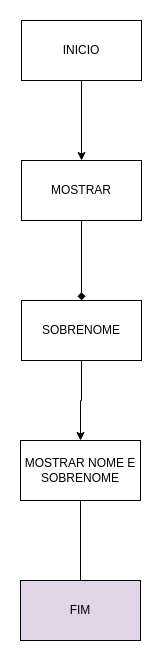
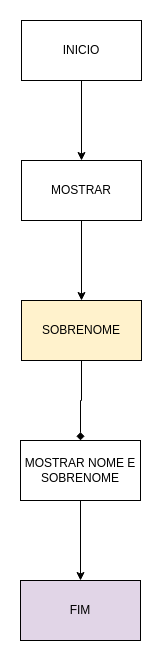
- <mxCell id="4" value="" style="edgeStyle=orthogonalEdgeStyle;rounded=0;orthogonalLoop=1;jettySize=auto;html=1;endArrow=diamond;" edge="1" parent="1" source="5" target="7"><mxGeometry relative="1" as="geometry" /></mxCell>
+ <mxCell id="4" value="" style="edgeStyle=orthogonalEdgeStyle;rounded=0;orthogonalLoop=1;jettySize=auto;html=1;" edge="1" parent="1" source="5" target="7"><mxGeometry relative="1" as="geometry" /></mxCell>
- <mxCell id="7" value="SOBRENOME" style="whiteSpace=wrap;html=1;rounded=0;" vertex="1" parent="1"><mxGeometry x="21" y="300" width="120" height="60" as="geometry" /></mxCell>
+ <mxCell id="7" value="SOBRENOME" style="whiteSpace=wrap;html=1;rounded=0;fillColor=#fff2cc;" vertex="1" parent="1"><mxGeometry x="21" y="300" width="120" height="60" as="geometry" /></mxCell>
- <mxCell id="6" value="" style="edgeStyle=orthogonalEdgeStyle;rounded=0;orthogonalLoop=1;jettySize=auto;html=1;" edge="1" parent="1" source="7" target="9"><mxGeometry relative="1" as="geometry" /></mxCell>
+ <mxCell id="6" value="" style="edgeStyle=orthogonalEdgeStyle;rounded=0;orthogonalLoop=1;jettySize=auto;html=1;endArrow=diamond;" edge="1" parent="1" source="7" target="9"><mxGeometry relative="1" as="geometry" /></mxCell>
- <mxCell id="8" value="" style="edgeStyle=orthogonalEdgeStyle;rounded=0;orthogonalLoop=1;jettySize=auto;html=1;endArrow=none;" edge="1" parent="1" source="9" target="10"><mxGeometry relative="1" as="geometry" /></mxCell>
+ <mxCell id="8" value="" style="edgeStyle=orthogonalEdgeStyle;rounded=0;orthogonalLoop=1;jettySize=auto;html=1;" edge="1" parent="1" source="9" target="10"><mxGeometry relative="1" as="geometry" /></mxCell>
